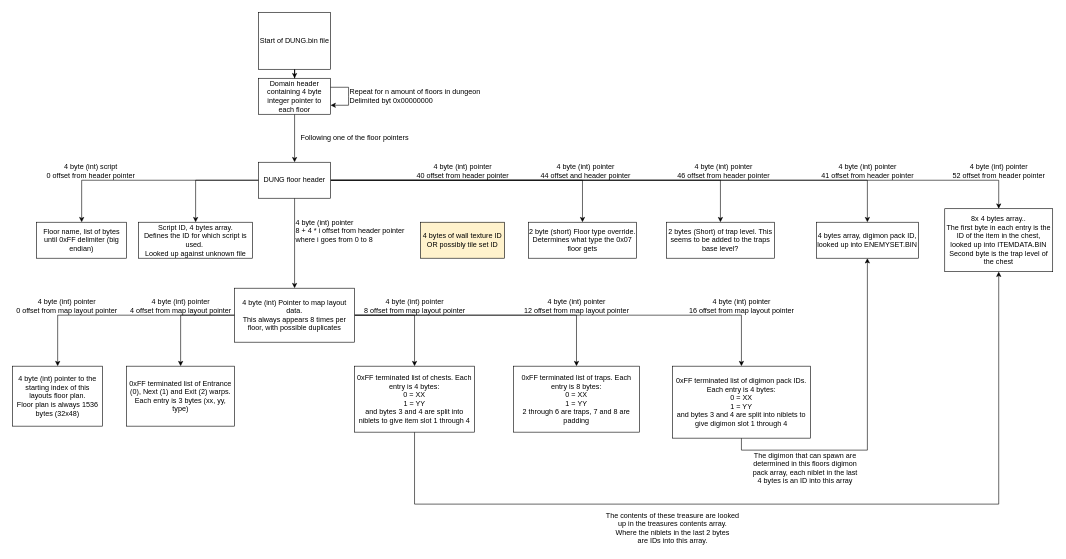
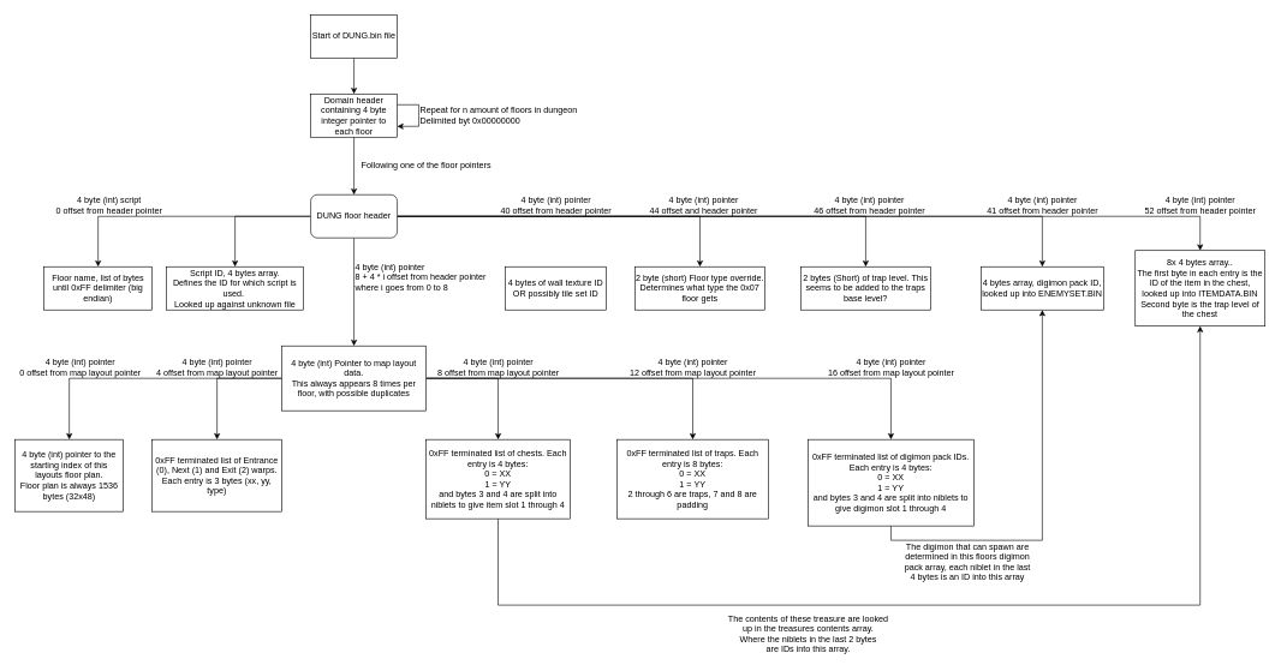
- <mxCell id="3" value="Start of DUNG.bin file" style="rounded=0;whiteSpace=wrap;html=1;" parent="1" vertex="1"><mxGeometry x="430" y="20" width="120" height="95" as="geometry" /></mxCell>
+ <mxCell id="3" value="Start of DUNG.bin file" style="rounded=0;whiteSpace=wrap;html=1;" parent="1" vertex="1"><mxGeometry x="430" y="20" width="120" height="60" as="geometry" /></mxCell>
- <mxCell id="15" value="DUNG floor header" style="rounded=0;whiteSpace=wrap;html=1;" parent="1" vertex="1"><mxGeometry x="430" y="270" width="120" height="60" as="geometry" /></mxCell>
+ <mxCell id="15" value="DUNG floor header" style="whiteSpace=wrap;html=1;rounded=1;" parent="1" vertex="1"><mxGeometry x="430" y="270" width="120" height="60" as="geometry" /></mxCell>
- <mxCell id="27" value="4 bytes of wall texture ID&lt;br&gt;OR possibly tile set ID" style="whiteSpace=wrap;html=1;fillColor=#fff2cc;" parent="1" vertex="1"><mxGeometry x="700" y="370" width="140" height="60" as="geometry" /></mxCell>
+ <mxCell id="27" value="4 bytes of wall texture ID&lt;br&gt;OR possibly tile set ID" style="whiteSpace=wrap;html=1;" parent="1" vertex="1"><mxGeometry x="700" y="370" width="140" height="60" as="geometry" /></mxCell>
